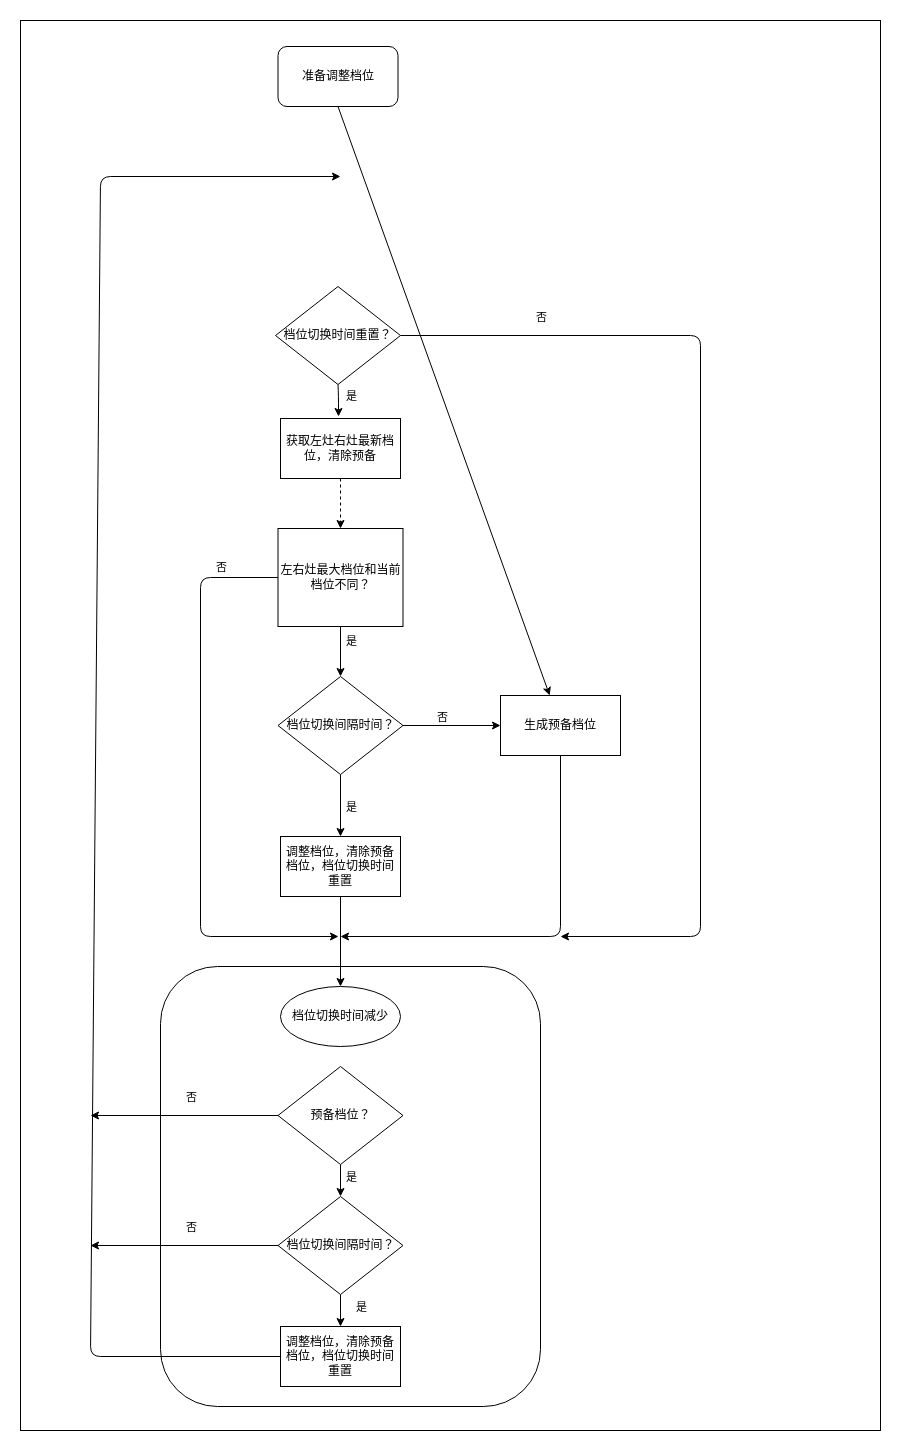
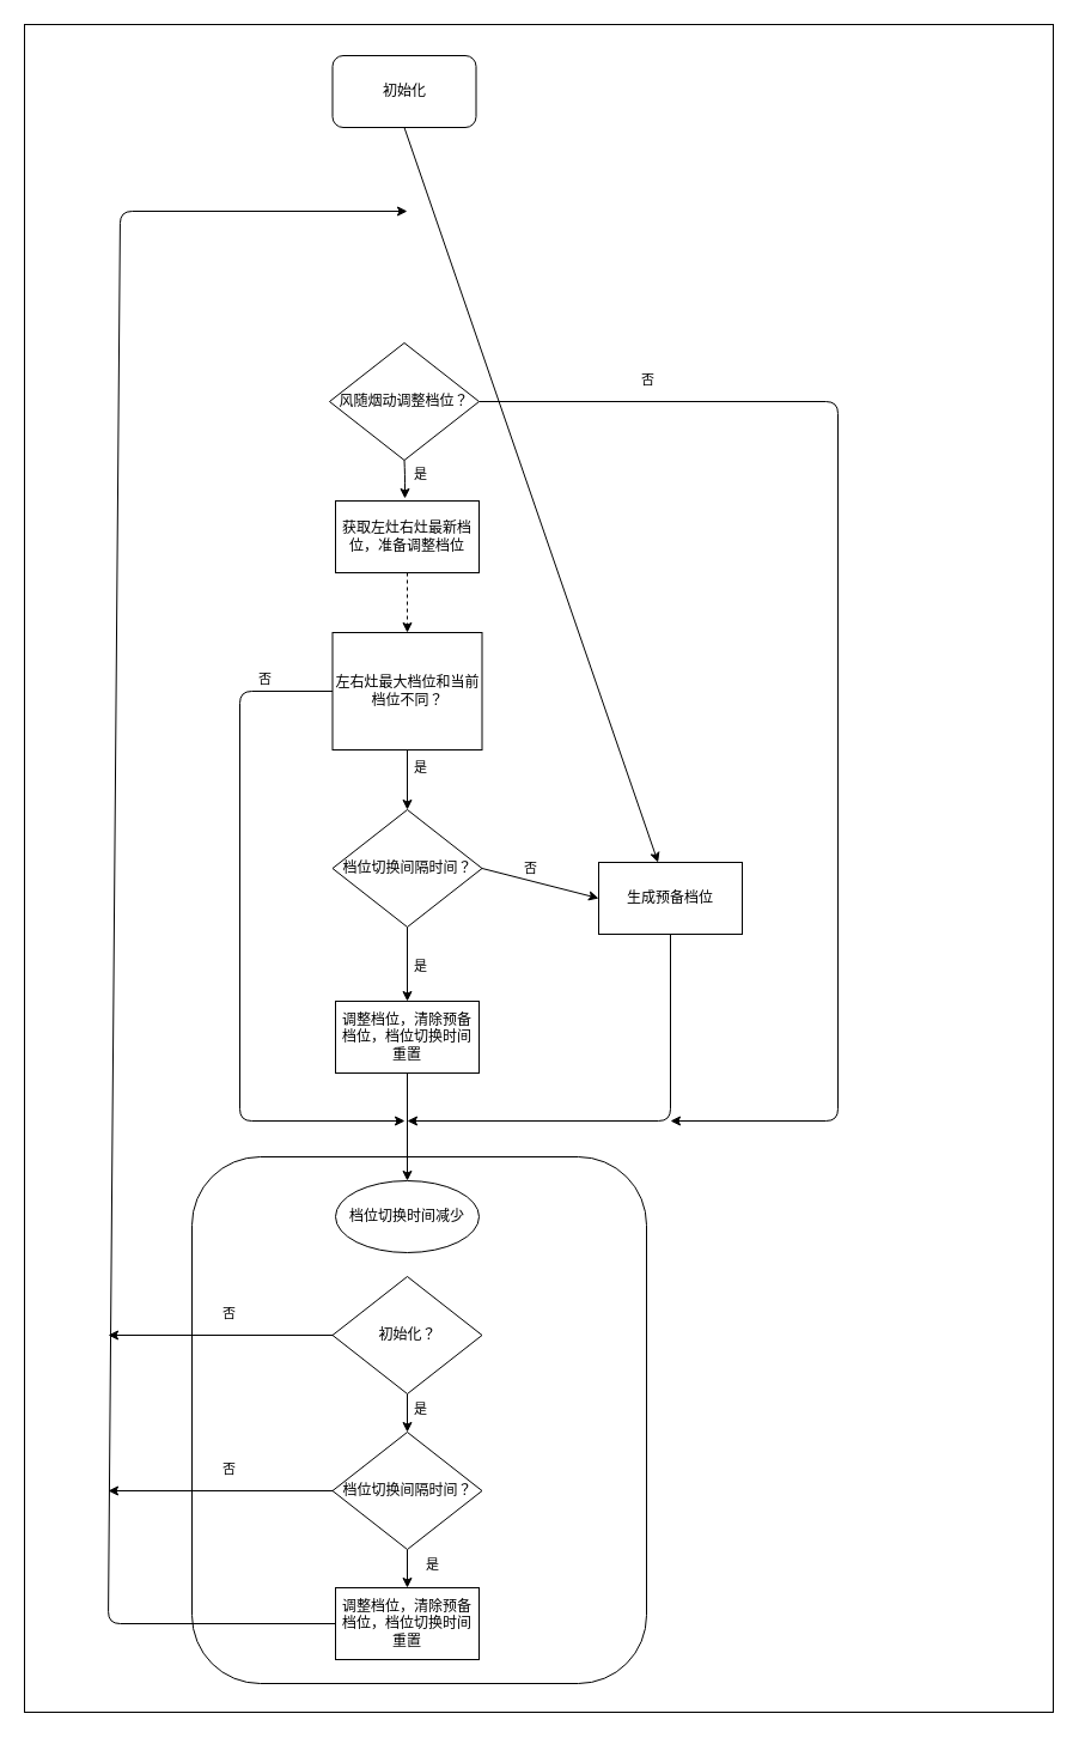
- <mxCell id="6" value="准备调整档位" style="rounded=1;whiteSpace=wrap;html=1;fontColor=#000000;labelBackgroundColor=none;strokeColor=#000000;fillColor=#FFFFFF;" parent="1" vertex="1"><mxGeometry x="277.5" y="46" width="120" height="60" as="geometry" /></mxCell>
+ <mxCell id="6" value="初始化" style="rounded=1;whiteSpace=wrap;html=1;fontColor=#000000;labelBackgroundColor=none;strokeColor=#000000;fillColor=#FFFFFF;" parent="1" vertex="1"><mxGeometry x="277.5" y="46" width="120" height="60" as="geometry" /></mxCell>
- <mxCell id="29" value="档位切换时间重置？" style="rhombus;whiteSpace=wrap;html=1;fontColor=#000000;labelBackgroundColor=none;strokeColor=#000000;fillColor=#FFFFFF;" parent="1" vertex="1"><mxGeometry x="275" y="286" width="125" height="98" as="geometry" /></mxCell>
+ <mxCell id="29" value="风随烟动调整档位？" style="rhombus;whiteSpace=wrap;html=1;fontColor=#000000;labelBackgroundColor=none;strokeColor=#000000;fillColor=#FFFFFF;" parent="1" vertex="1"><mxGeometry x="275" y="286" width="125" height="98" as="geometry" /></mxCell>
- <mxCell id="15" value="获取左灶右灶最新档位，清除预备" style="rounded=0;whiteSpace=wrap;html=1;fontColor=#000000;labelBackgroundColor=none;strokeColor=#000000;fillColor=#FFFFFF;" parent="1" vertex="1"><mxGeometry x="280" y="418" width="120" height="60" as="geometry" /></mxCell>
+ <mxCell id="15" value="获取左灶右灶最新档位，准备调整档位" style="rounded=0;whiteSpace=wrap;html=1;fontColor=#000000;labelBackgroundColor=none;strokeColor=#000000;fillColor=#FFFFFF;" parent="1" vertex="1"><mxGeometry x="280" y="418" width="120" height="60" as="geometry" /></mxCell>
- <mxCell id="31" value="生成预备档位" style="rounded=0;whiteSpace=wrap;html=1;fontColor=#000000;labelBackgroundColor=none;strokeColor=#000000;fillColor=#FFFFFF;" parent="1" vertex="1"><mxGeometry x="500" y="695" width="120" height="60" as="geometry" /></mxCell>
+ <mxCell id="31" value="生成预备档位" style="rounded=0;whiteSpace=wrap;html=1;fontColor=#000000;labelBackgroundColor=none;strokeColor=#000000;fillColor=#FFFFFF;" parent="1" vertex="1"><mxGeometry x="500" y="720" width="120" height="60" as="geometry" /></mxCell>
- <mxCell id="34" value="预备档位？" style="rhombus;whiteSpace=wrap;html=1;fontColor=#000000;labelBackgroundColor=none;strokeColor=#000000;fillColor=#FFFFFF;" vertex="1" parent="1"><mxGeometry x="277.5" y="1066" width="125" height="98" as="geometry" /></mxCell>
+ <mxCell id="34" value="初始化？" style="rhombus;whiteSpace=wrap;html=1;fontColor=#000000;labelBackgroundColor=none;strokeColor=#000000;fillColor=#FFFFFF;" vertex="1" parent="1"><mxGeometry x="277.5" y="1066" width="125" height="98" as="geometry" /></mxCell>
